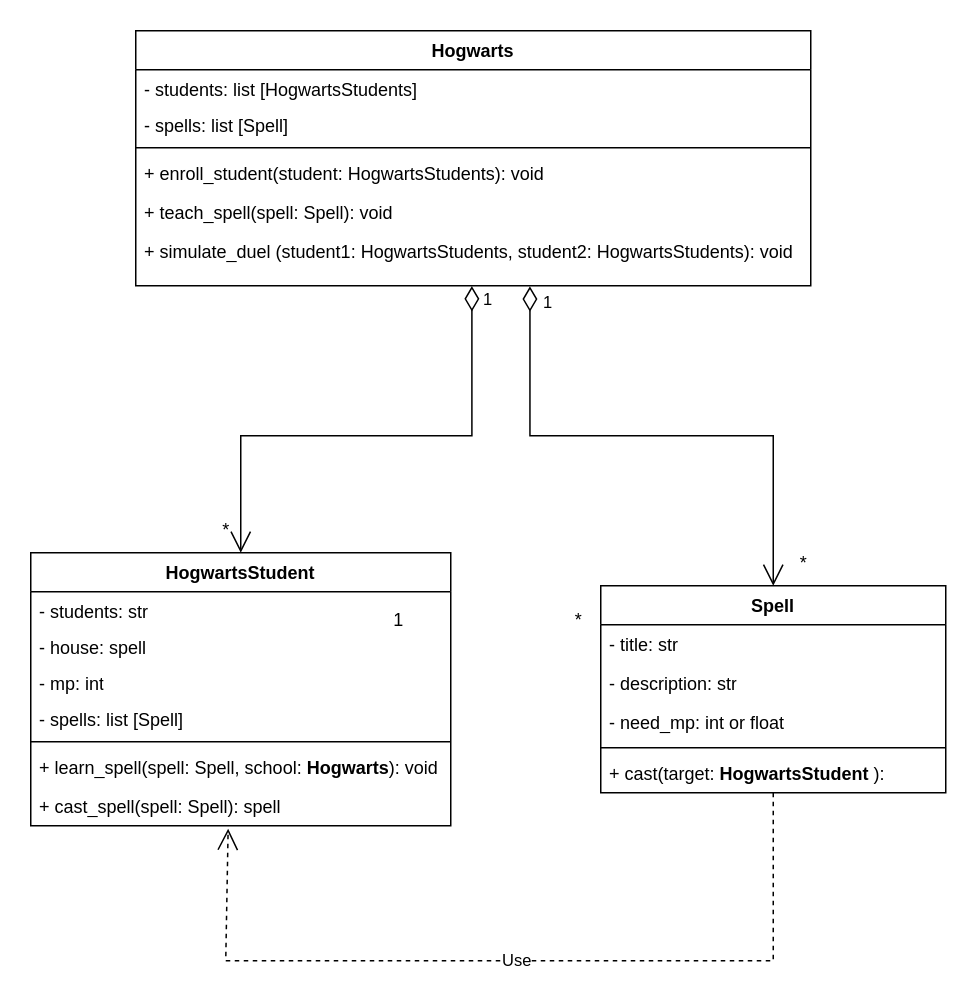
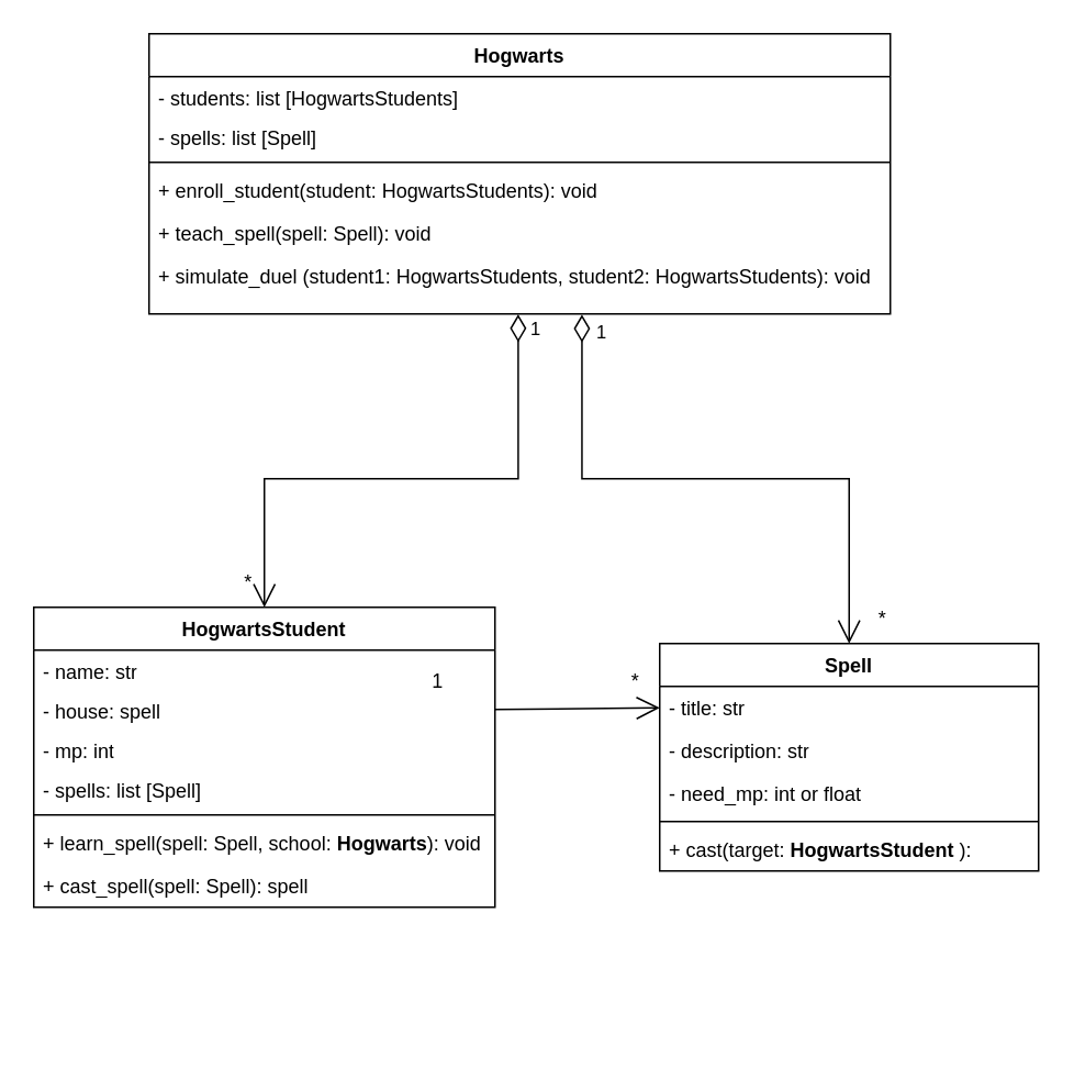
- <mxCell id="3" value="- students: str" style="text;strokeColor=none;fillColor=none;align=left;verticalAlign=top;spacingLeft=4;spacingRight=4;overflow=hidden;rotatable=0;points=[[0,0.5],[1,0.5]];portConstraint=eastwest;whiteSpace=wrap;html=1;" parent="2" vertex="1"><mxGeometry y="26" width="280" height="24" as="geometry" /></mxCell>
+ <mxCell id="3" value="- name: str" style="text;strokeColor=none;fillColor=none;align=left;verticalAlign=top;spacingLeft=4;spacingRight=4;overflow=hidden;rotatable=0;points=[[0,0.5],[1,0.5]];portConstraint=eastwest;whiteSpace=wrap;html=1;" parent="2" vertex="1"><mxGeometry y="26" width="280" height="24" as="geometry" /></mxCell>
+ <mxCell id="26" value="" style="endArrow=open;endFill=1;endSize=12;html=1;rounded=0;exitX=1;exitY=0.5;exitDx=0;exitDy=0;entryX=0;entryY=0.5;entryDx=0;entryDy=0;" edge="1" parent="1" source="4" target="11"><mxGeometry width="160" relative="1" as="geometry"><mxPoint x="590" y="360" as="sourcePoint" /><mxPoint x="750" y="360" as="targetPoint" /></mxGeometry></mxCell>
- <mxCell id="25" value="Use" style="endArrow=open;endSize=12;dashed=1;html=1;rounded=0;entryX=0.47;entryY=1.077;entryDx=0;entryDy=0;entryPerimeter=0;" edge="1" parent="1" source="15" target="9"><mxGeometry width="160" relative="1" as="geometry"><mxPoint x="420" y="580" as="sourcePoint" /><mxPoint x="750" y="310" as="targetPoint" /><Array as="points"><mxPoint x="515" y="640" /><mxPoint x="320" y="640" /><mxPoint x="150" y="640" /></Array></mxGeometry></mxCell>
